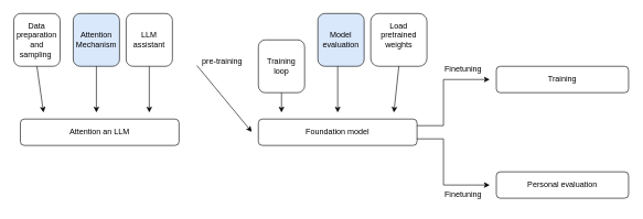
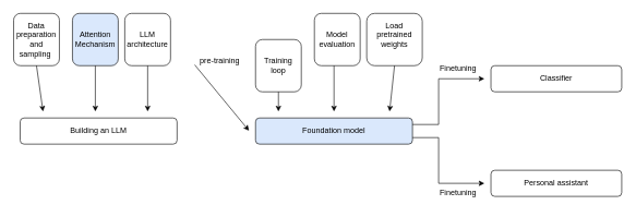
- <mxCell id="13" value="LLM assistant" style="rounded=1;whiteSpace=wrap;html=1;" vertex="1" parent="1"><mxGeometry x="190" y="20" width="70" height="80" as="geometry" /></mxCell>
+ <mxCell id="13" value="LLM architecture" style="rounded=1;whiteSpace=wrap;html=1;" vertex="1" parent="1"><mxGeometry x="190" y="20" width="70" height="80" as="geometry" /></mxCell>
- <mxCell id="18" value="Model evaluation" style="rounded=1;whiteSpace=wrap;html=1;fillColor=#dae8fc;" vertex="1" parent="1"><mxGeometry x="480" y="20" width="70" height="80" as="geometry" /></mxCell>
+ <mxCell id="18" value="Model evaluation" style="rounded=1;whiteSpace=wrap;html=1;" vertex="1" parent="1"><mxGeometry x="480" y="20" width="70" height="80" as="geometry" /></mxCell>
- <mxCell id="8" value="Training" style="rounded=1;whiteSpace=wrap;html=1;" vertex="1" parent="1"><mxGeometry x="750" y="100" width="200" height="40" as="geometry" /></mxCell>
+ <mxCell id="8" value="Classifier" style="rounded=1;whiteSpace=wrap;html=1;" vertex="1" parent="1"><mxGeometry x="750" y="100" width="200" height="40" as="geometry" /></mxCell>
- <mxCell id="2" value="Attention an LLM" style="rounded=1;whiteSpace=wrap;html=1;" vertex="1" parent="1"><mxGeometry x="30" y="180" width="240" height="40" as="geometry" /></mxCell>
+ <mxCell id="2" value="Building an LLM" style="rounded=1;whiteSpace=wrap;html=1;" vertex="1" parent="1"><mxGeometry x="30" y="180" width="240" height="40" as="geometry" /></mxCell>
- <mxCell id="4" value="Foundation model" style="rounded=1;whiteSpace=wrap;html=1;" vertex="1" parent="1"><mxGeometry x="390" y="180" width="240" height="40" as="geometry" /></mxCell>
+ <mxCell id="4" value="Foundation model" style="rounded=1;whiteSpace=wrap;html=1;fillColor=#dae8fc;" vertex="1" parent="1"><mxGeometry x="390" y="180" width="240" height="40" as="geometry" /></mxCell>
- <mxCell id="7" value="Personal evaluation" style="rounded=1;whiteSpace=wrap;html=1;" vertex="1" parent="1"><mxGeometry x="750" y="260" width="200" height="40" as="geometry" /></mxCell>
+ <mxCell id="7" value="Personal assistant" style="rounded=1;whiteSpace=wrap;html=1;" vertex="1" parent="1"><mxGeometry x="750" y="260" width="200" height="40" as="geometry" /></mxCell>
